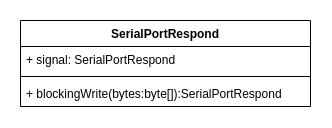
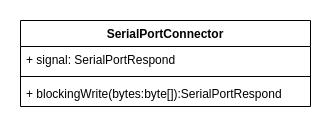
- <mxCell id="2" value="SerialPortRespond" style="swimlane;fontStyle=1;align=center;verticalAlign=top;childLayout=stackLayout;horizontal=1;startSize=26;horizontalStack=0;resizeParent=1;resizeParentMax=0;resizeLast=0;collapsible=1;marginBottom=0;" vertex="1" parent="1"><mxGeometry x="20" y="20" width="290" height="86" as="geometry" /></mxCell>
+ <mxCell id="2" value="SerialPortConnector" style="swimlane;fontStyle=1;align=center;verticalAlign=top;childLayout=stackLayout;horizontal=1;startSize=26;horizontalStack=0;resizeParent=1;resizeParentMax=0;resizeLast=0;collapsible=1;marginBottom=0;" vertex="1" parent="1"><mxGeometry x="20" y="20" width="290" height="86" as="geometry" /></mxCell>
